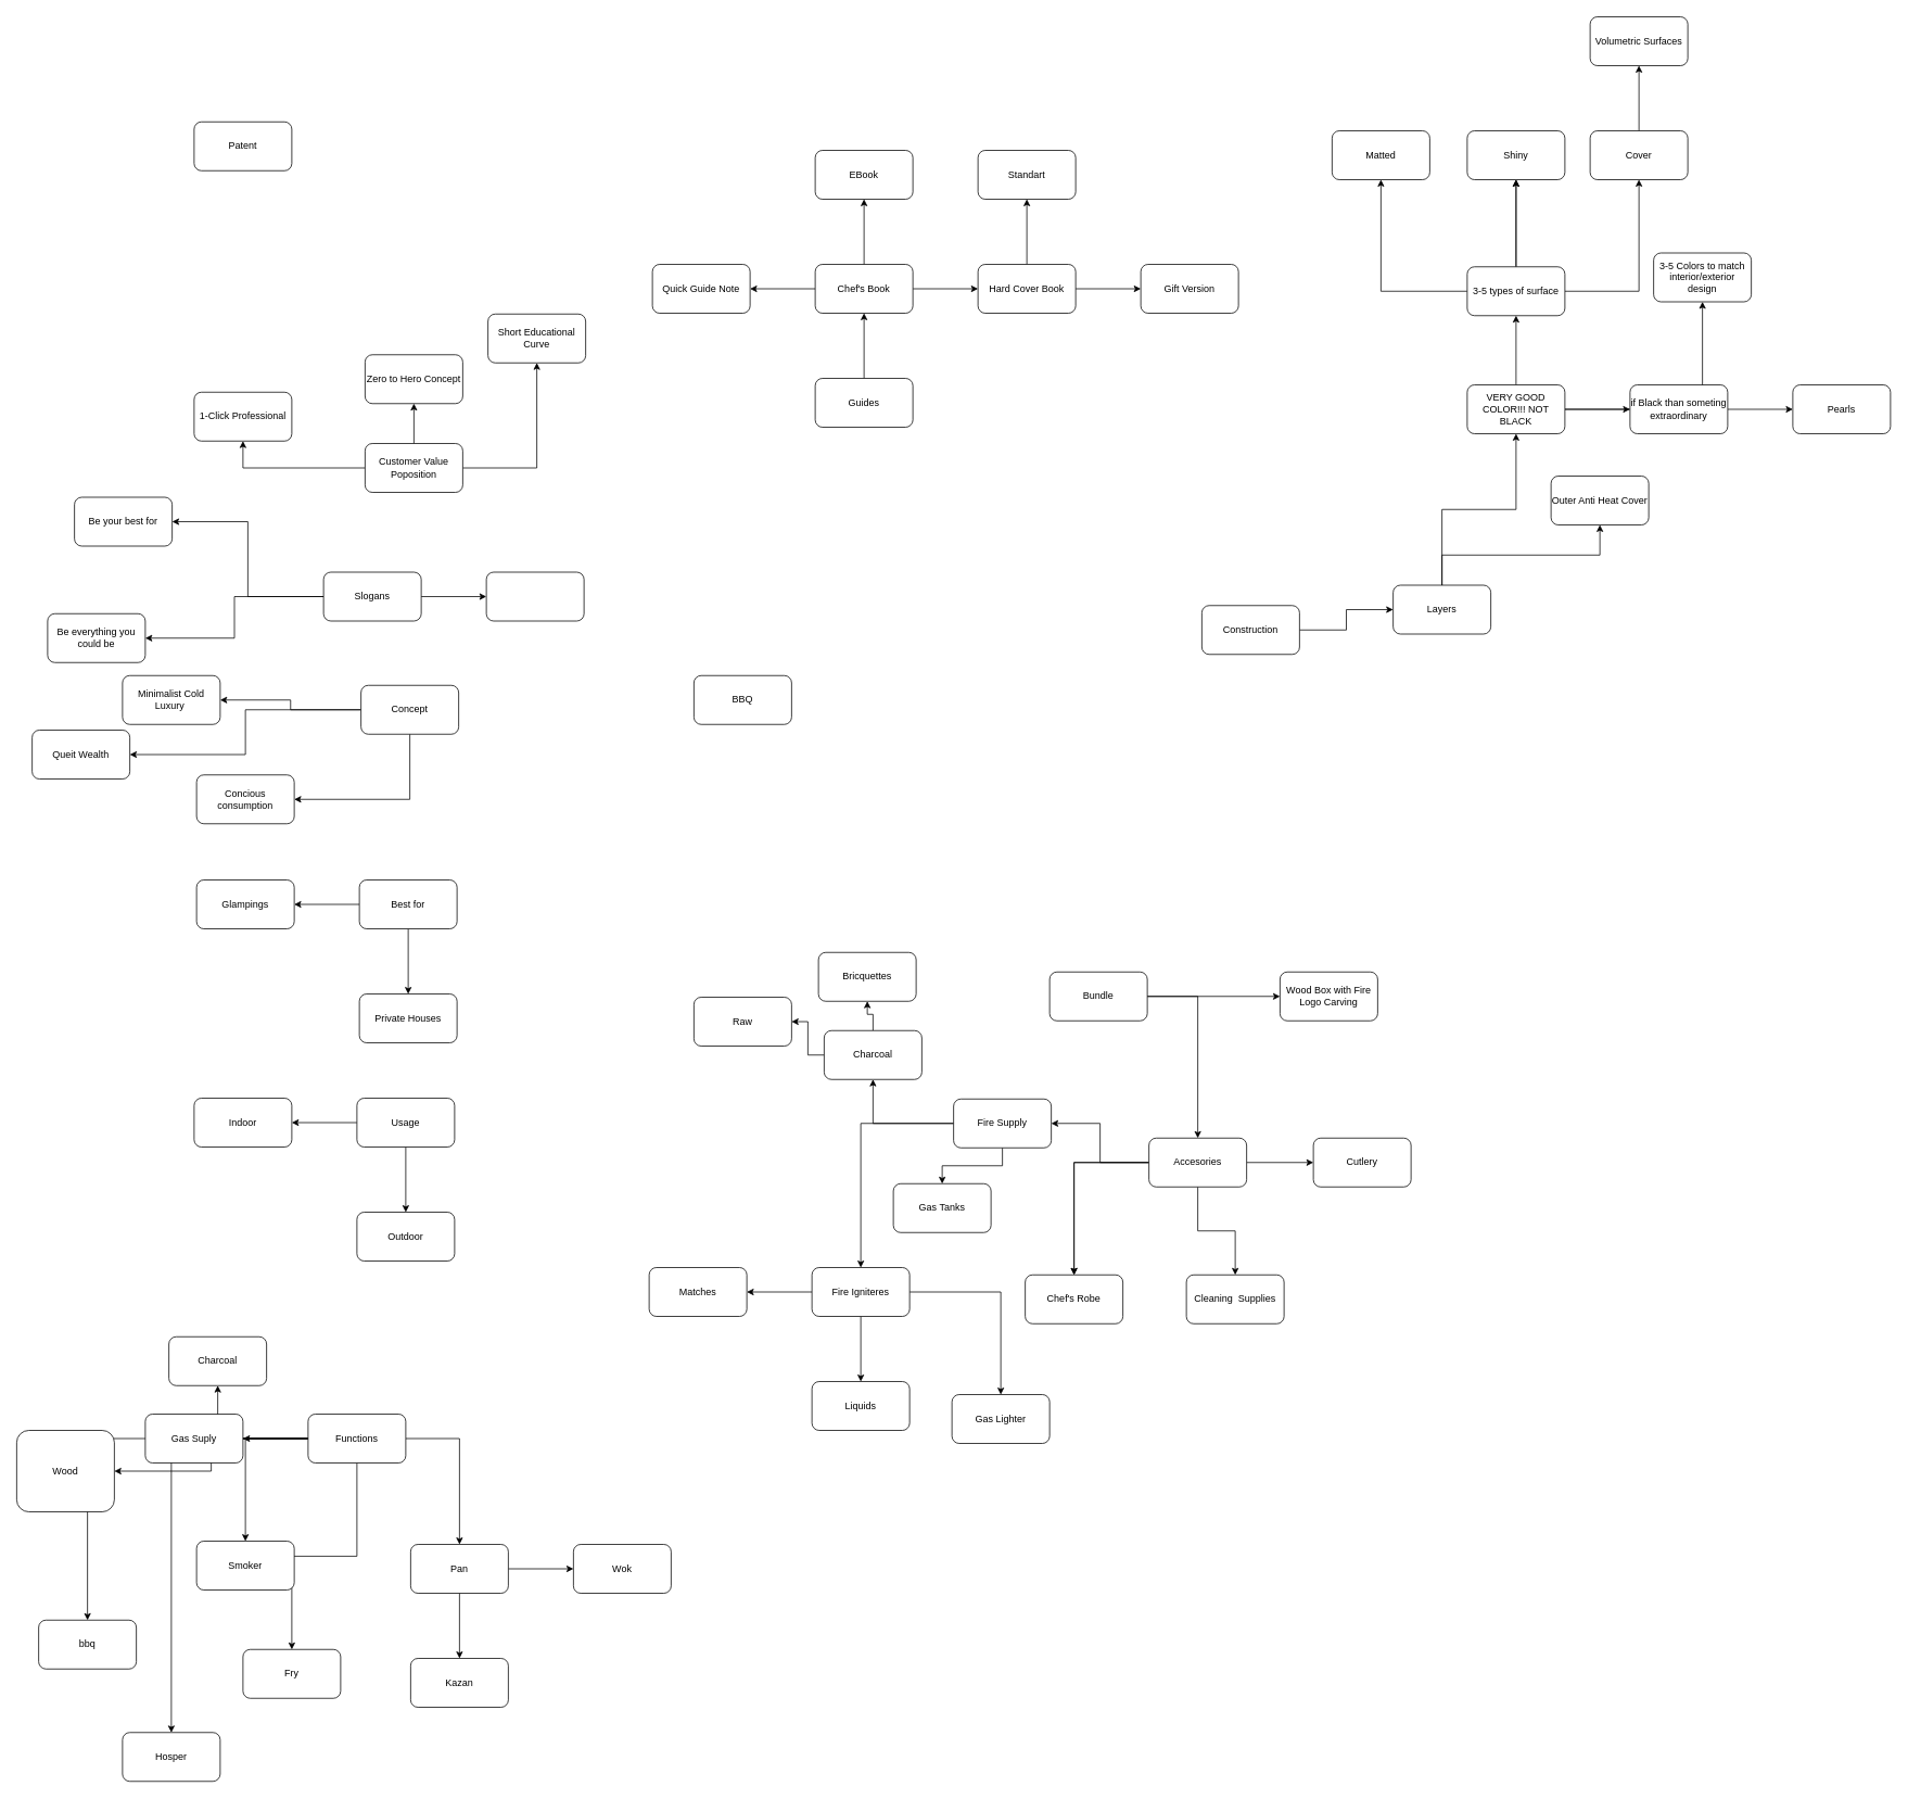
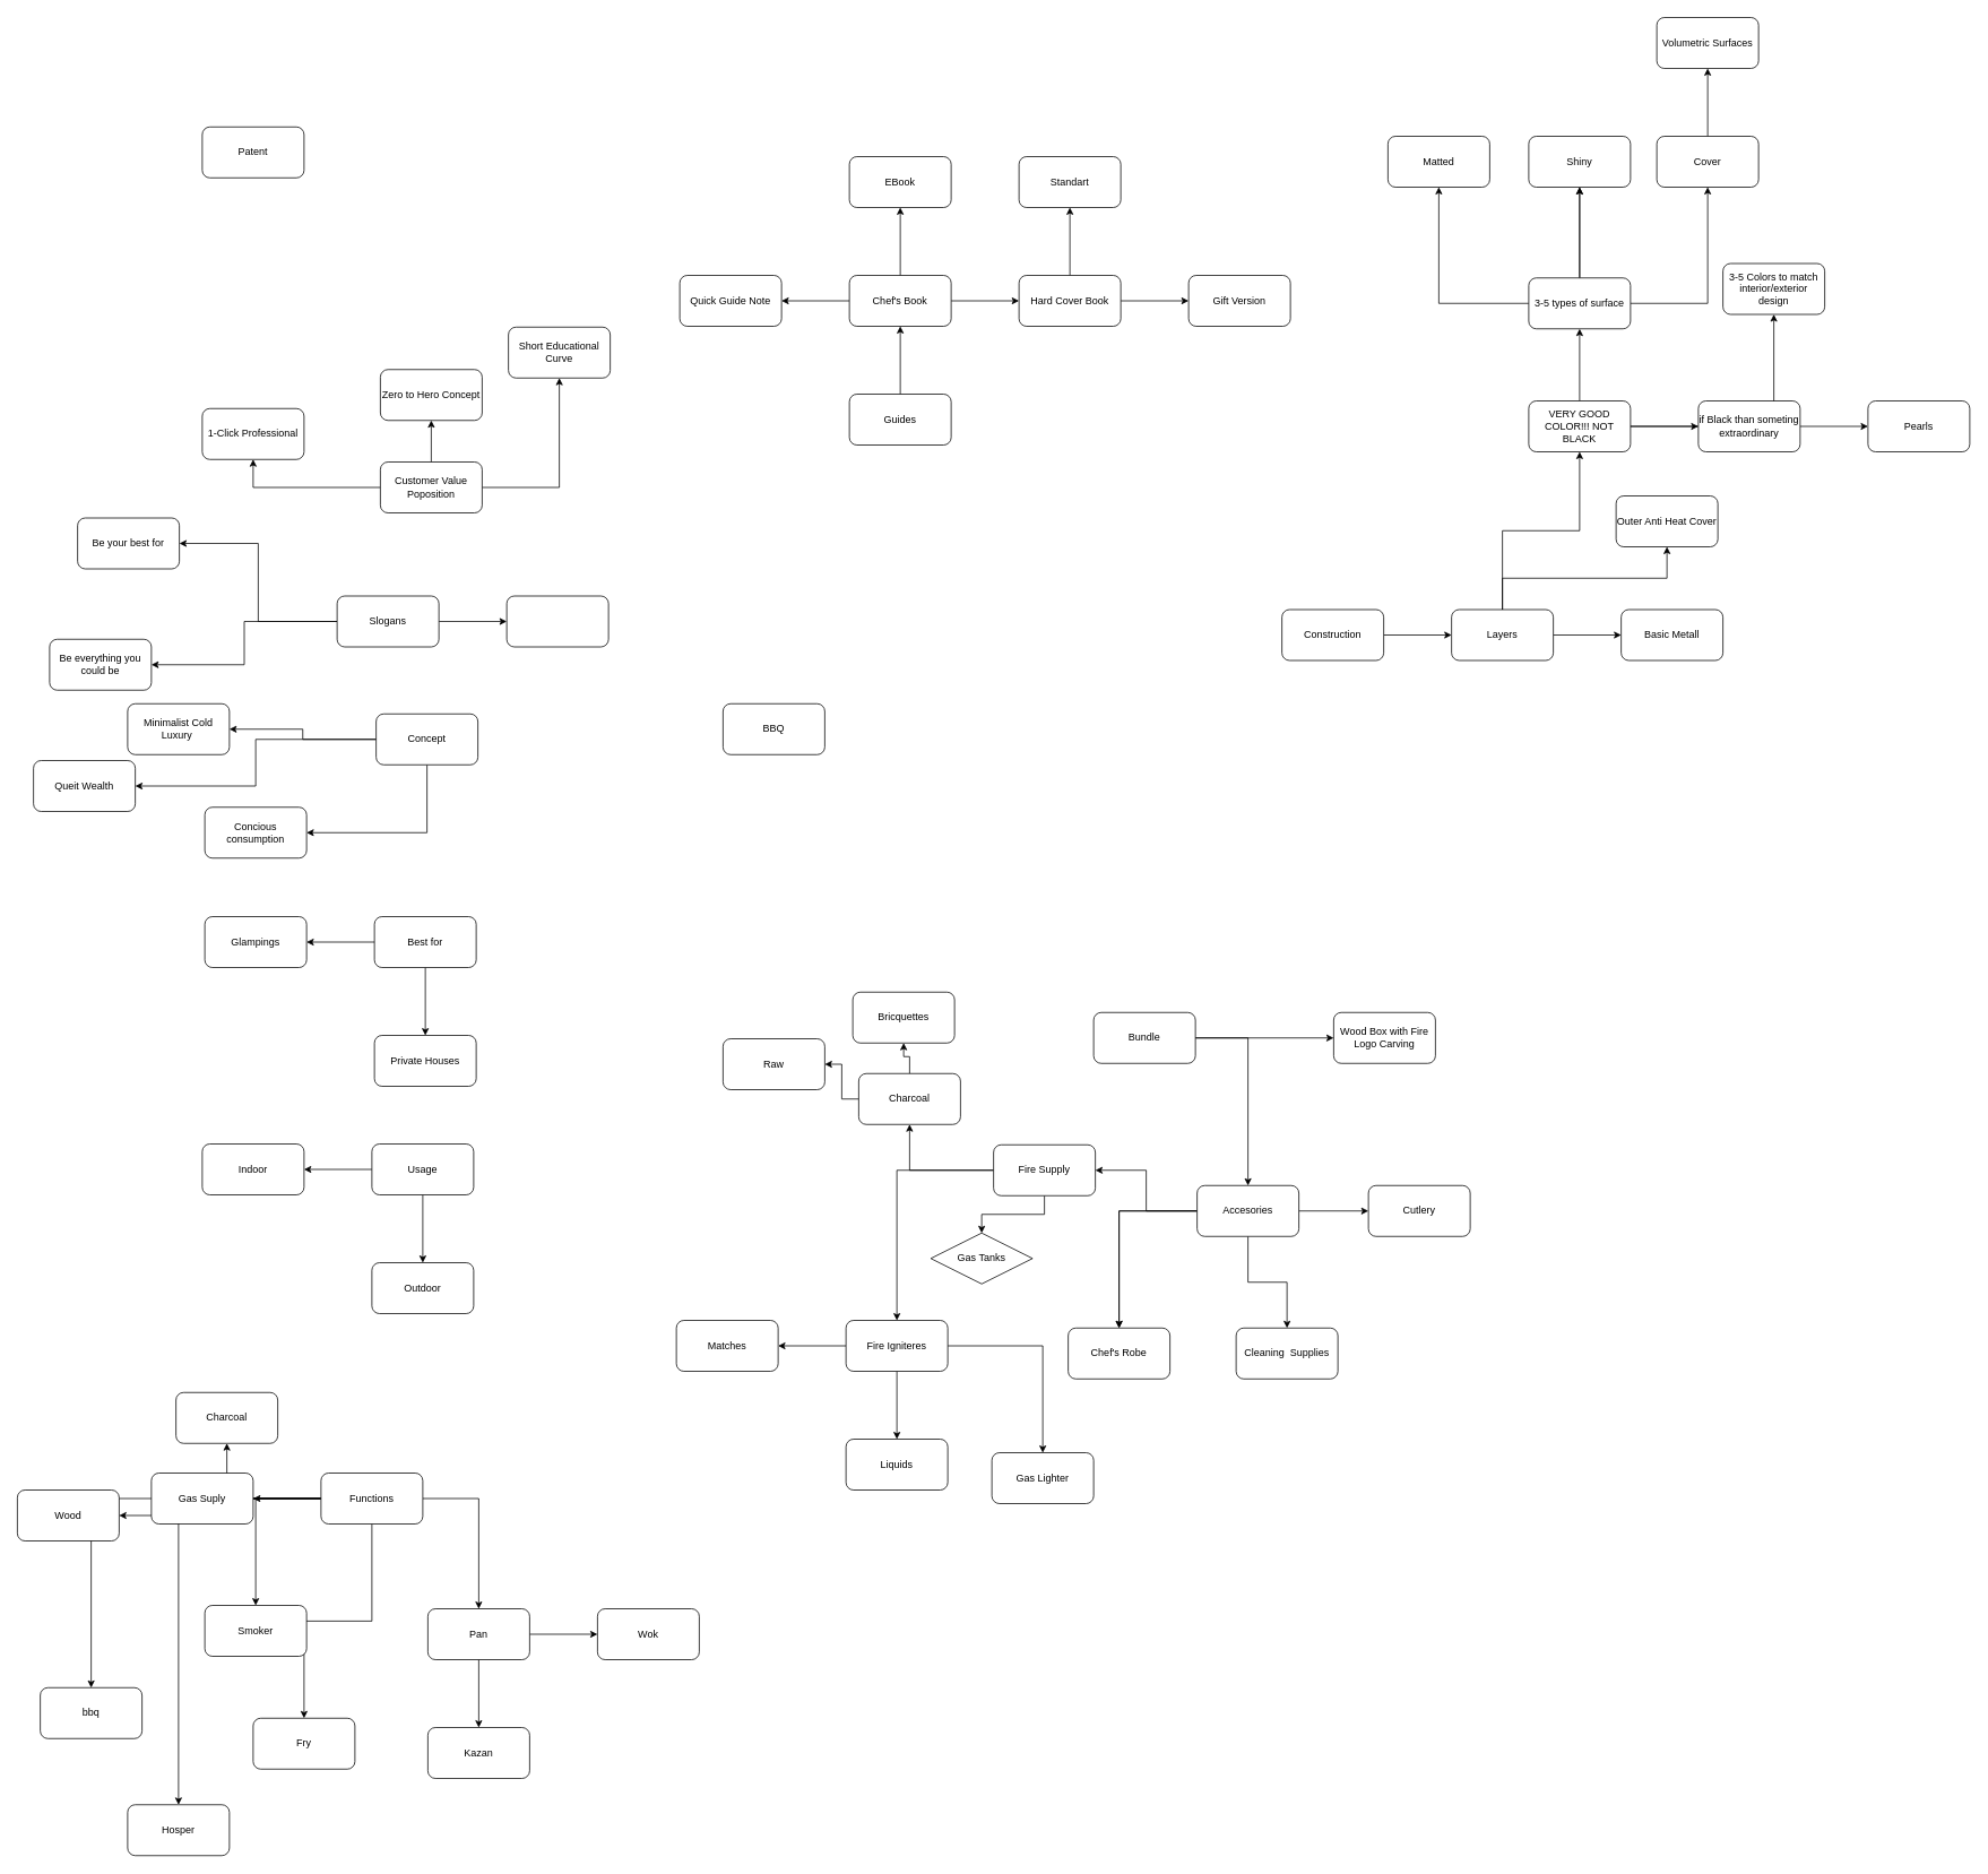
+ <mxCell id="80" value="" style="edgeStyle=orthogonalEdgeStyle;rounded=0;orthogonalLoop=1;jettySize=auto;html=1;" edge="1" parent="1" source="83" target="84"><mxGeometry relative="1" as="geometry" /></mxCell>
+ <mxCell id="84" value="Basic Metall" style="whiteSpace=wrap;html=1;rounded=1;" vertex="1" parent="1"><mxGeometry x="1911" y="718" width="120" height="60" as="geometry" /></mxCell>
- <mxCell id="79" value="Construction" style="rounded=1;whiteSpace=wrap;html=1;" vertex="1" parent="1"><mxGeometry x="1476" y="743" width="120" height="60" as="geometry" /></mxCell>
+ <mxCell id="79" value="Construction" style="rounded=1;whiteSpace=wrap;html=1;" vertex="1" parent="1"><mxGeometry x="1511" y="718" width="120" height="60" as="geometry" /></mxCell>
- <mxCell id="56" value="Gas Tanks" style="whiteSpace=wrap;html=1;rounded=1;" vertex="1" parent="1"><mxGeometry x="1097" y="1453" width="120" height="60" as="geometry" /></mxCell>
+ <mxCell id="56" value="Gas Tanks" style="rhombus;whiteSpace=wrap;html=1;" vertex="1" parent="1"><mxGeometry x="1097" y="1453" width="120" height="60" as="geometry" /></mxCell>
- <mxCell id="115" value="Wood" style="whiteSpace=wrap;html=1;rounded=1;" vertex="1" parent="1"><mxGeometry x="20" y="1756" width="120" height="100" as="geometry" /></mxCell>
+ <mxCell id="115" value="Wood" style="whiteSpace=wrap;html=1;rounded=1;" vertex="1" parent="1"><mxGeometry x="20" y="1756" width="120" height="60" as="geometry" /></mxCell>
